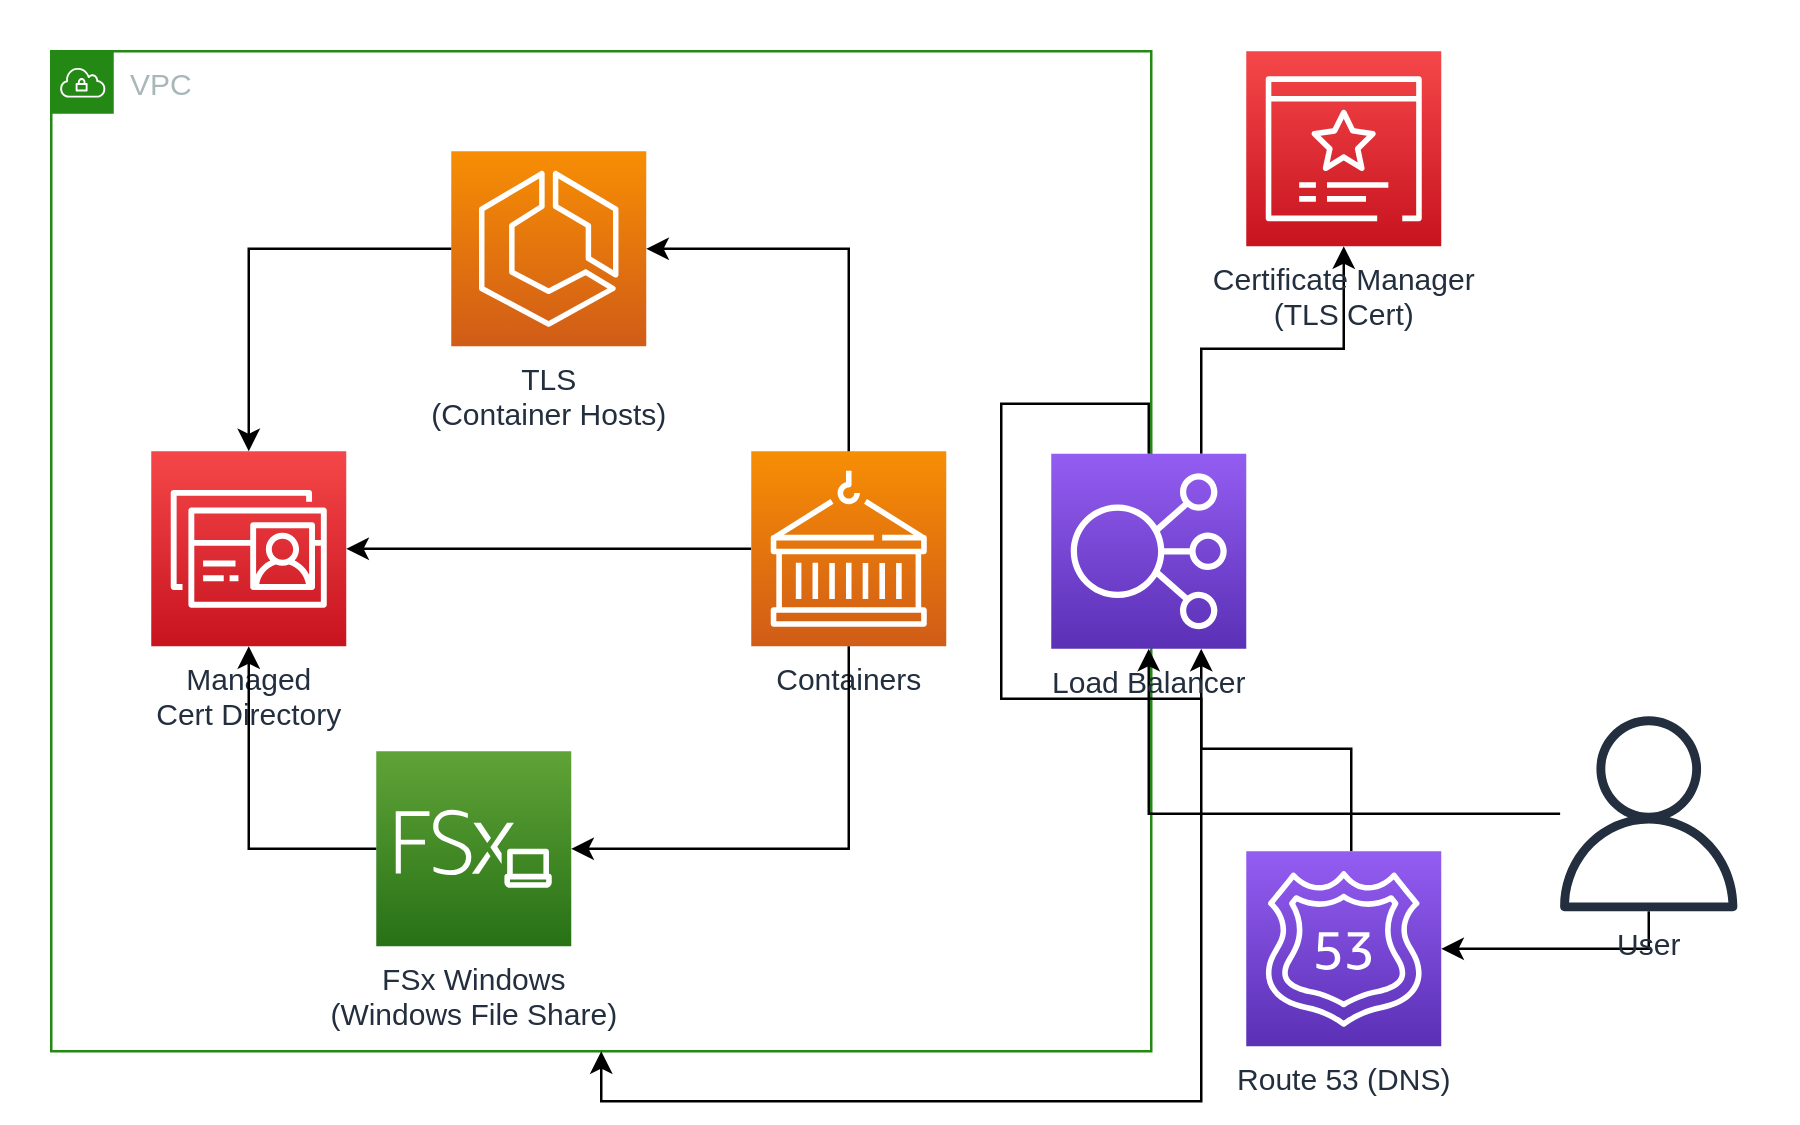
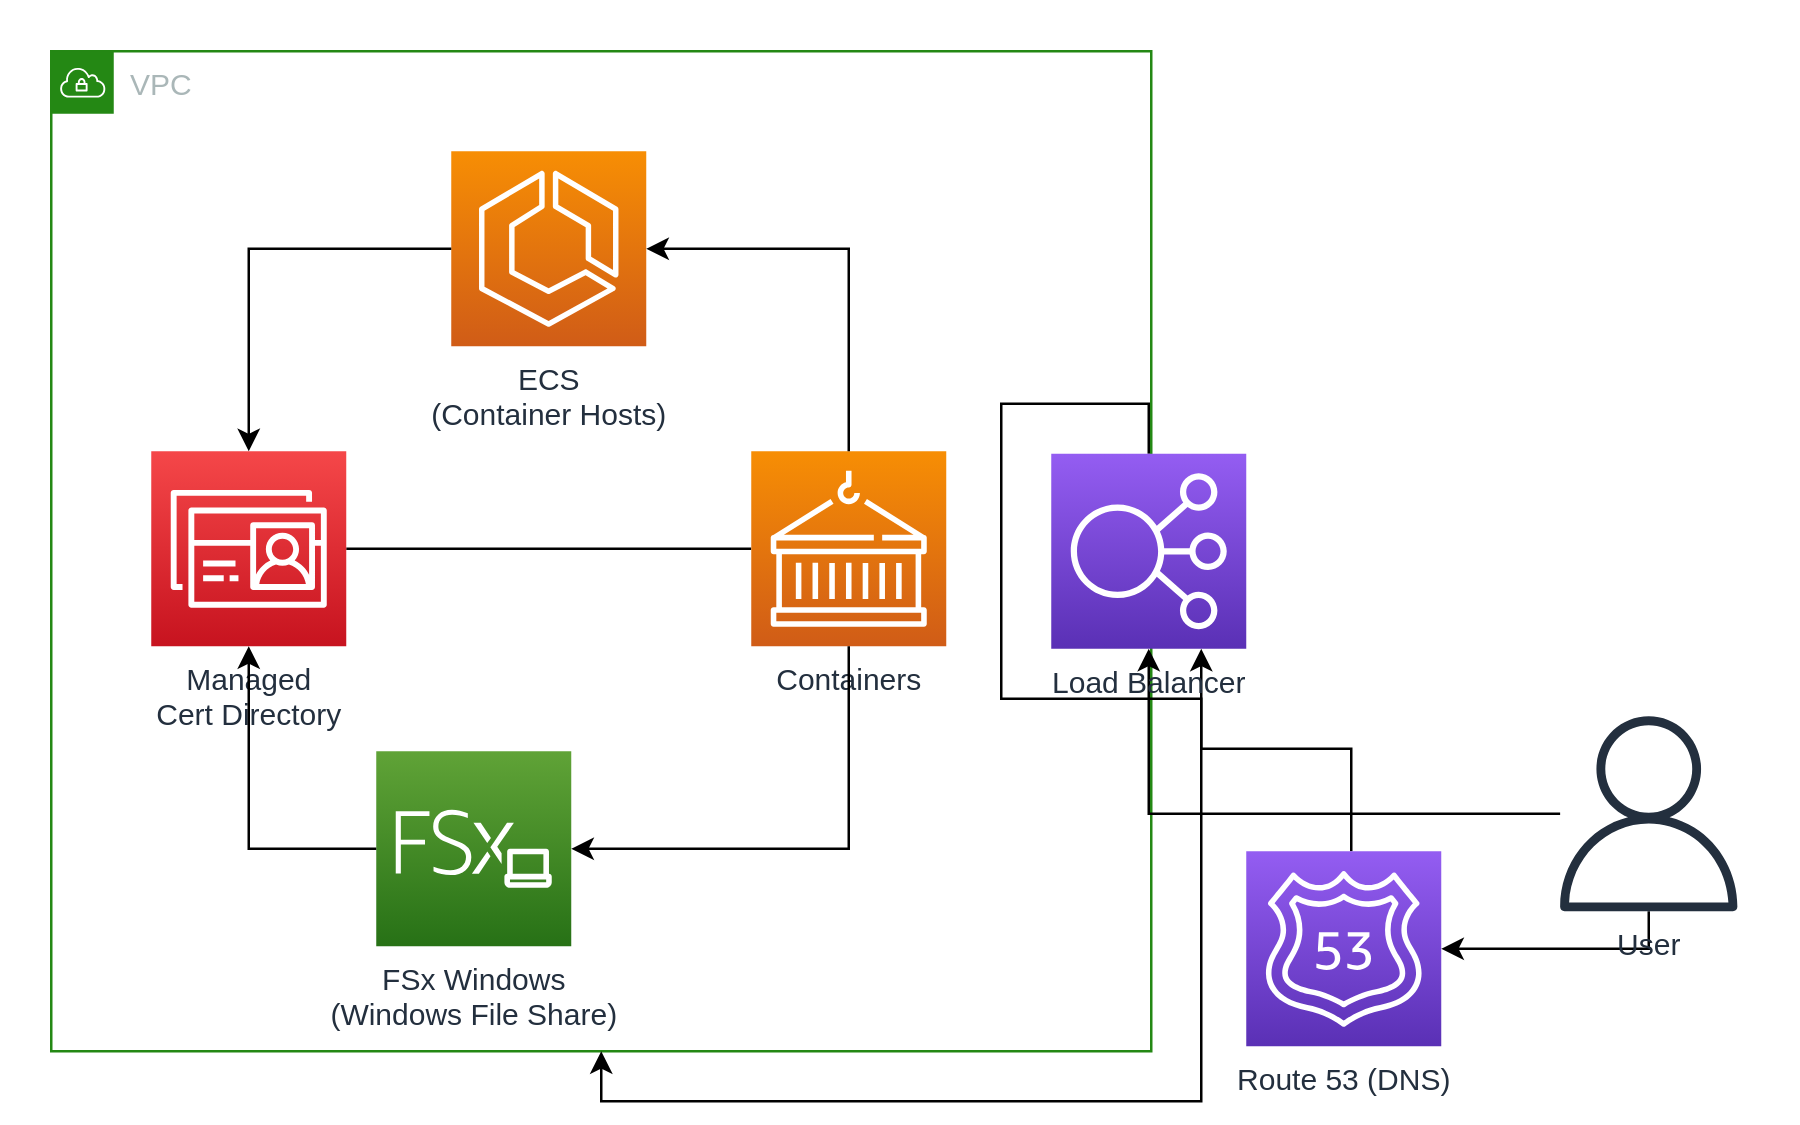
- <mxCell id="18" value="Certificate Manager&lt;br&gt;(TLS Cert)" style="outlineConnect=0;fontColor=#232F3E;gradientColor=#F54749;gradientDirection=north;fillColor=#C7131F;strokeColor=#ffffff;dashed=0;verticalLabelPosition=bottom;verticalAlign=top;align=center;html=1;fontSize=12;fontStyle=0;aspect=fixed;shape=mxgraph.aws4.resourceIcon;resIcon=mxgraph.aws4.certificate_manager_3;" vertex="1" parent="1"><mxGeometry x="498" y="20" width="78" height="78" as="geometry" /></mxCell>
- <mxCell id="12" value="" style="edgeStyle=orthogonalEdgeStyle;rounded=0;orthogonalLoop=1;jettySize=auto;html=1;" edge="1" parent="1" source="13" target="18"><mxGeometry relative="1" as="geometry"><Array as="points"><mxPoint x="480" y="139" /><mxPoint x="537" y="139" /></Array></mxGeometry></mxCell>
- <mxCell id="5" value="TLS&lt;br&gt;(Container&amp;nbsp;Hosts)" style="outlineConnect=0;fontColor=#232F3E;gradientColor=#F78E04;gradientDirection=north;fillColor=#D05C17;strokeColor=#ffffff;dashed=0;verticalLabelPosition=bottom;verticalAlign=top;align=center;html=1;fontSize=12;fontStyle=0;aspect=fixed;shape=mxgraph.aws4.resourceIcon;resIcon=mxgraph.aws4.ecs;" parent="1" vertex="1"><mxGeometry x="180" y="60" width="78" height="78" as="geometry" /></mxCell>
+ <mxCell id="5" value="ECS&lt;br&gt;(Container&amp;nbsp;Hosts)" style="outlineConnect=0;fontColor=#232F3E;gradientColor=#F78E04;gradientDirection=north;fillColor=#D05C17;strokeColor=#ffffff;dashed=0;verticalLabelPosition=bottom;verticalAlign=top;align=center;html=1;fontSize=12;fontStyle=0;aspect=fixed;shape=mxgraph.aws4.resourceIcon;resIcon=mxgraph.aws4.ecs;" parent="1" vertex="1"><mxGeometry x="180" y="60" width="78" height="78" as="geometry" /></mxCell>
- <mxCell id="4" value="" style="edgeStyle=orthogonalEdgeStyle;rounded=0;orthogonalLoop=1;jettySize=auto;html=1;" edge="1" parent="1" source="7" target="6"><mxGeometry relative="1" as="geometry"><mxPoint x="338" y="99" as="targetPoint" /></mxGeometry></mxCell>
+ <mxCell id="4" value="" style="edgeStyle=orthogonalEdgeStyle;rounded=0;orthogonalLoop=1;jettySize=auto;html=1;endArrow=none;" edge="1" parent="1" source="7" target="6"><mxGeometry relative="1" as="geometry"><mxPoint x="338" y="99" as="targetPoint" /></mxGeometry></mxCell>
